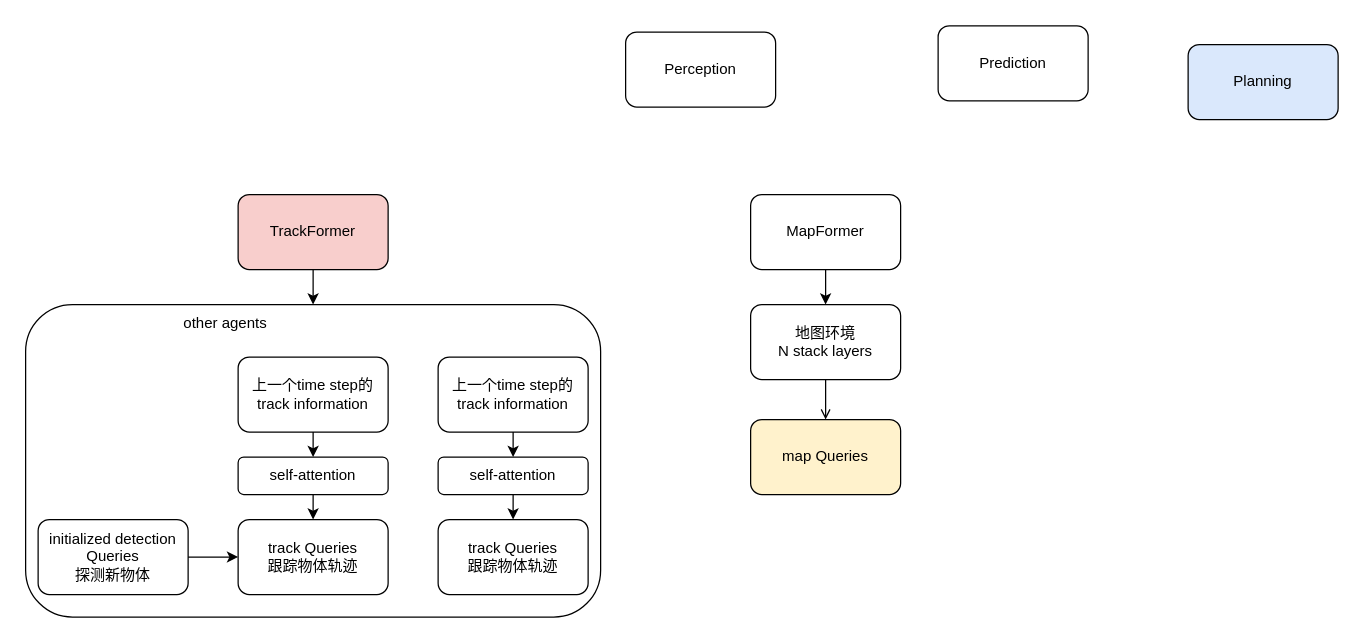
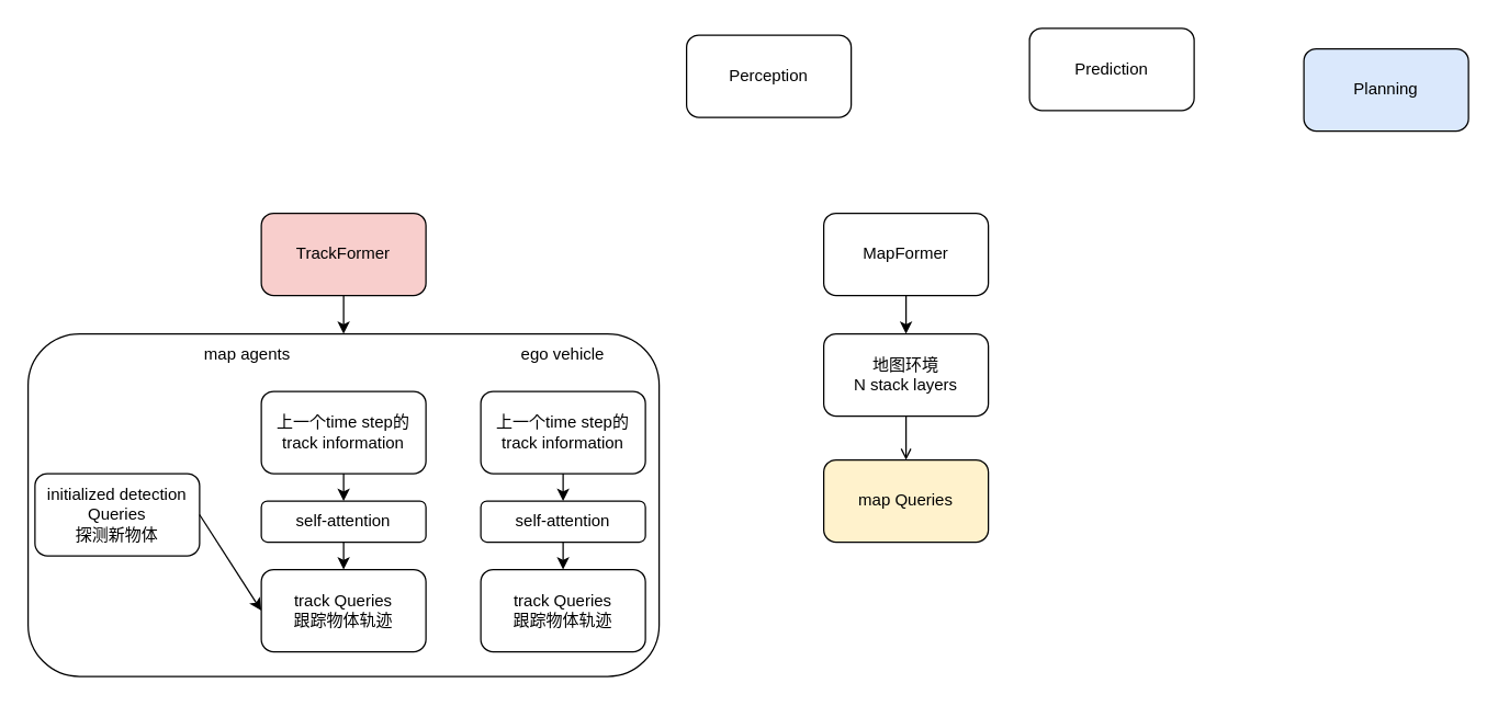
- <mxCell id="15" value="other agents" style="text;html=1;align=center;verticalAlign=middle;whiteSpace=wrap;rounded=0;" vertex="1" parent="1"><mxGeometry x="140" y="243" width="80" height="30" as="geometry" /></mxCell>
+ <mxCell id="15" value="map agents" style="text;html=1;align=center;verticalAlign=middle;whiteSpace=wrap;rounded=0;" vertex="1" parent="1"><mxGeometry x="140" y="243" width="80" height="30" as="geometry" /></mxCell>
+ <mxCell id="16" value="ego vehicle" style="text;html=1;align=center;verticalAlign=middle;whiteSpace=wrap;rounded=0;" vertex="1" parent="1"><mxGeometry x="370" y="243" width="80" height="30" as="geometry" /></mxCell>
- <mxCell id="8" value="initialized detection&lt;div&gt;Queries&lt;/div&gt;&lt;div&gt;探测新物体&lt;/div&gt;" style="rounded=1;whiteSpace=wrap;html=1;" vertex="1" parent="1"><mxGeometry x="30" y="415" width="120" height="60" as="geometry" /></mxCell>
+ <mxCell id="8" value="initialized detection&lt;div&gt;Queries&lt;/div&gt;&lt;div&gt;探测新物体&lt;/div&gt;" style="rounded=1;whiteSpace=wrap;html=1;" vertex="1" parent="1"><mxGeometry x="25" y="345" width="120" height="60" as="geometry" /></mxCell>
